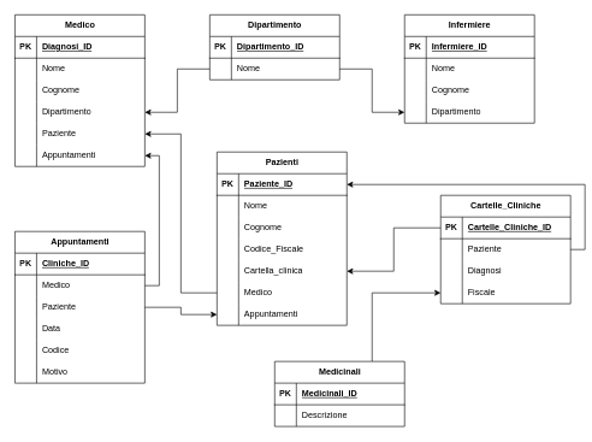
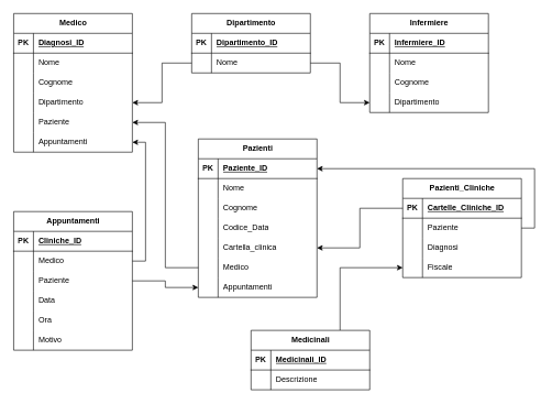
- <mxCell id="82" value="Cartelle_Cliniche" style="shape=table;startSize=30;container=1;collapsible=1;childLayout=tableLayout;fixedRows=1;rowLines=0;fontStyle=1;align=center;resizeLast=1;html=1;" parent="1" vertex="1"><mxGeometry x="610" y="270" width="180" height="150" as="geometry" /></mxCell>
+ <mxCell id="82" value="Pazienti_Cliniche" style="shape=table;startSize=30;container=1;collapsible=1;childLayout=tableLayout;fixedRows=1;rowLines=0;fontStyle=1;align=center;resizeLast=1;html=1;" parent="1" vertex="1"><mxGeometry x="610" y="270" width="180" height="150" as="geometry" /></mxCell>
- <mxCell id="14" value="Codice_Fiscale" style="shape=partialRectangle;connectable=0;fillColor=none;top=0;left=0;bottom=0;right=0;align=left;spacingLeft=6;overflow=hidden;whiteSpace=wrap;html=1;" parent="12" vertex="1"><mxGeometry x="30" width="150" height="30" as="geometry"><mxRectangle width="150" height="30" as="alternateBounds" /></mxGeometry></mxCell>
+ <mxCell id="14" value="Codice_Data" style="shape=partialRectangle;connectable=0;fillColor=none;top=0;left=0;bottom=0;right=0;align=left;spacingLeft=6;overflow=hidden;whiteSpace=wrap;html=1;" parent="12" vertex="1"><mxGeometry x="30" width="150" height="30" as="geometry"><mxRectangle width="150" height="30" as="alternateBounds" /></mxGeometry></mxCell>
- <mxCell id="78" value="Codice" style="shape=partialRectangle;connectable=0;fillColor=none;top=0;left=0;bottom=0;right=0;align=left;spacingLeft=6;overflow=hidden;whiteSpace=wrap;html=1;" vertex="1" parent="76"><mxGeometry x="30" width="150" height="30" as="geometry"><mxRectangle width="150" height="30" as="alternateBounds" /></mxGeometry></mxCell>
+ <mxCell id="78" value="Ora" style="shape=partialRectangle;connectable=0;fillColor=none;top=0;left=0;bottom=0;right=0;align=left;spacingLeft=6;overflow=hidden;whiteSpace=wrap;html=1;" vertex="1" parent="76"><mxGeometry x="30" width="150" height="30" as="geometry"><mxRectangle width="150" height="30" as="alternateBounds" /></mxGeometry></mxCell>
